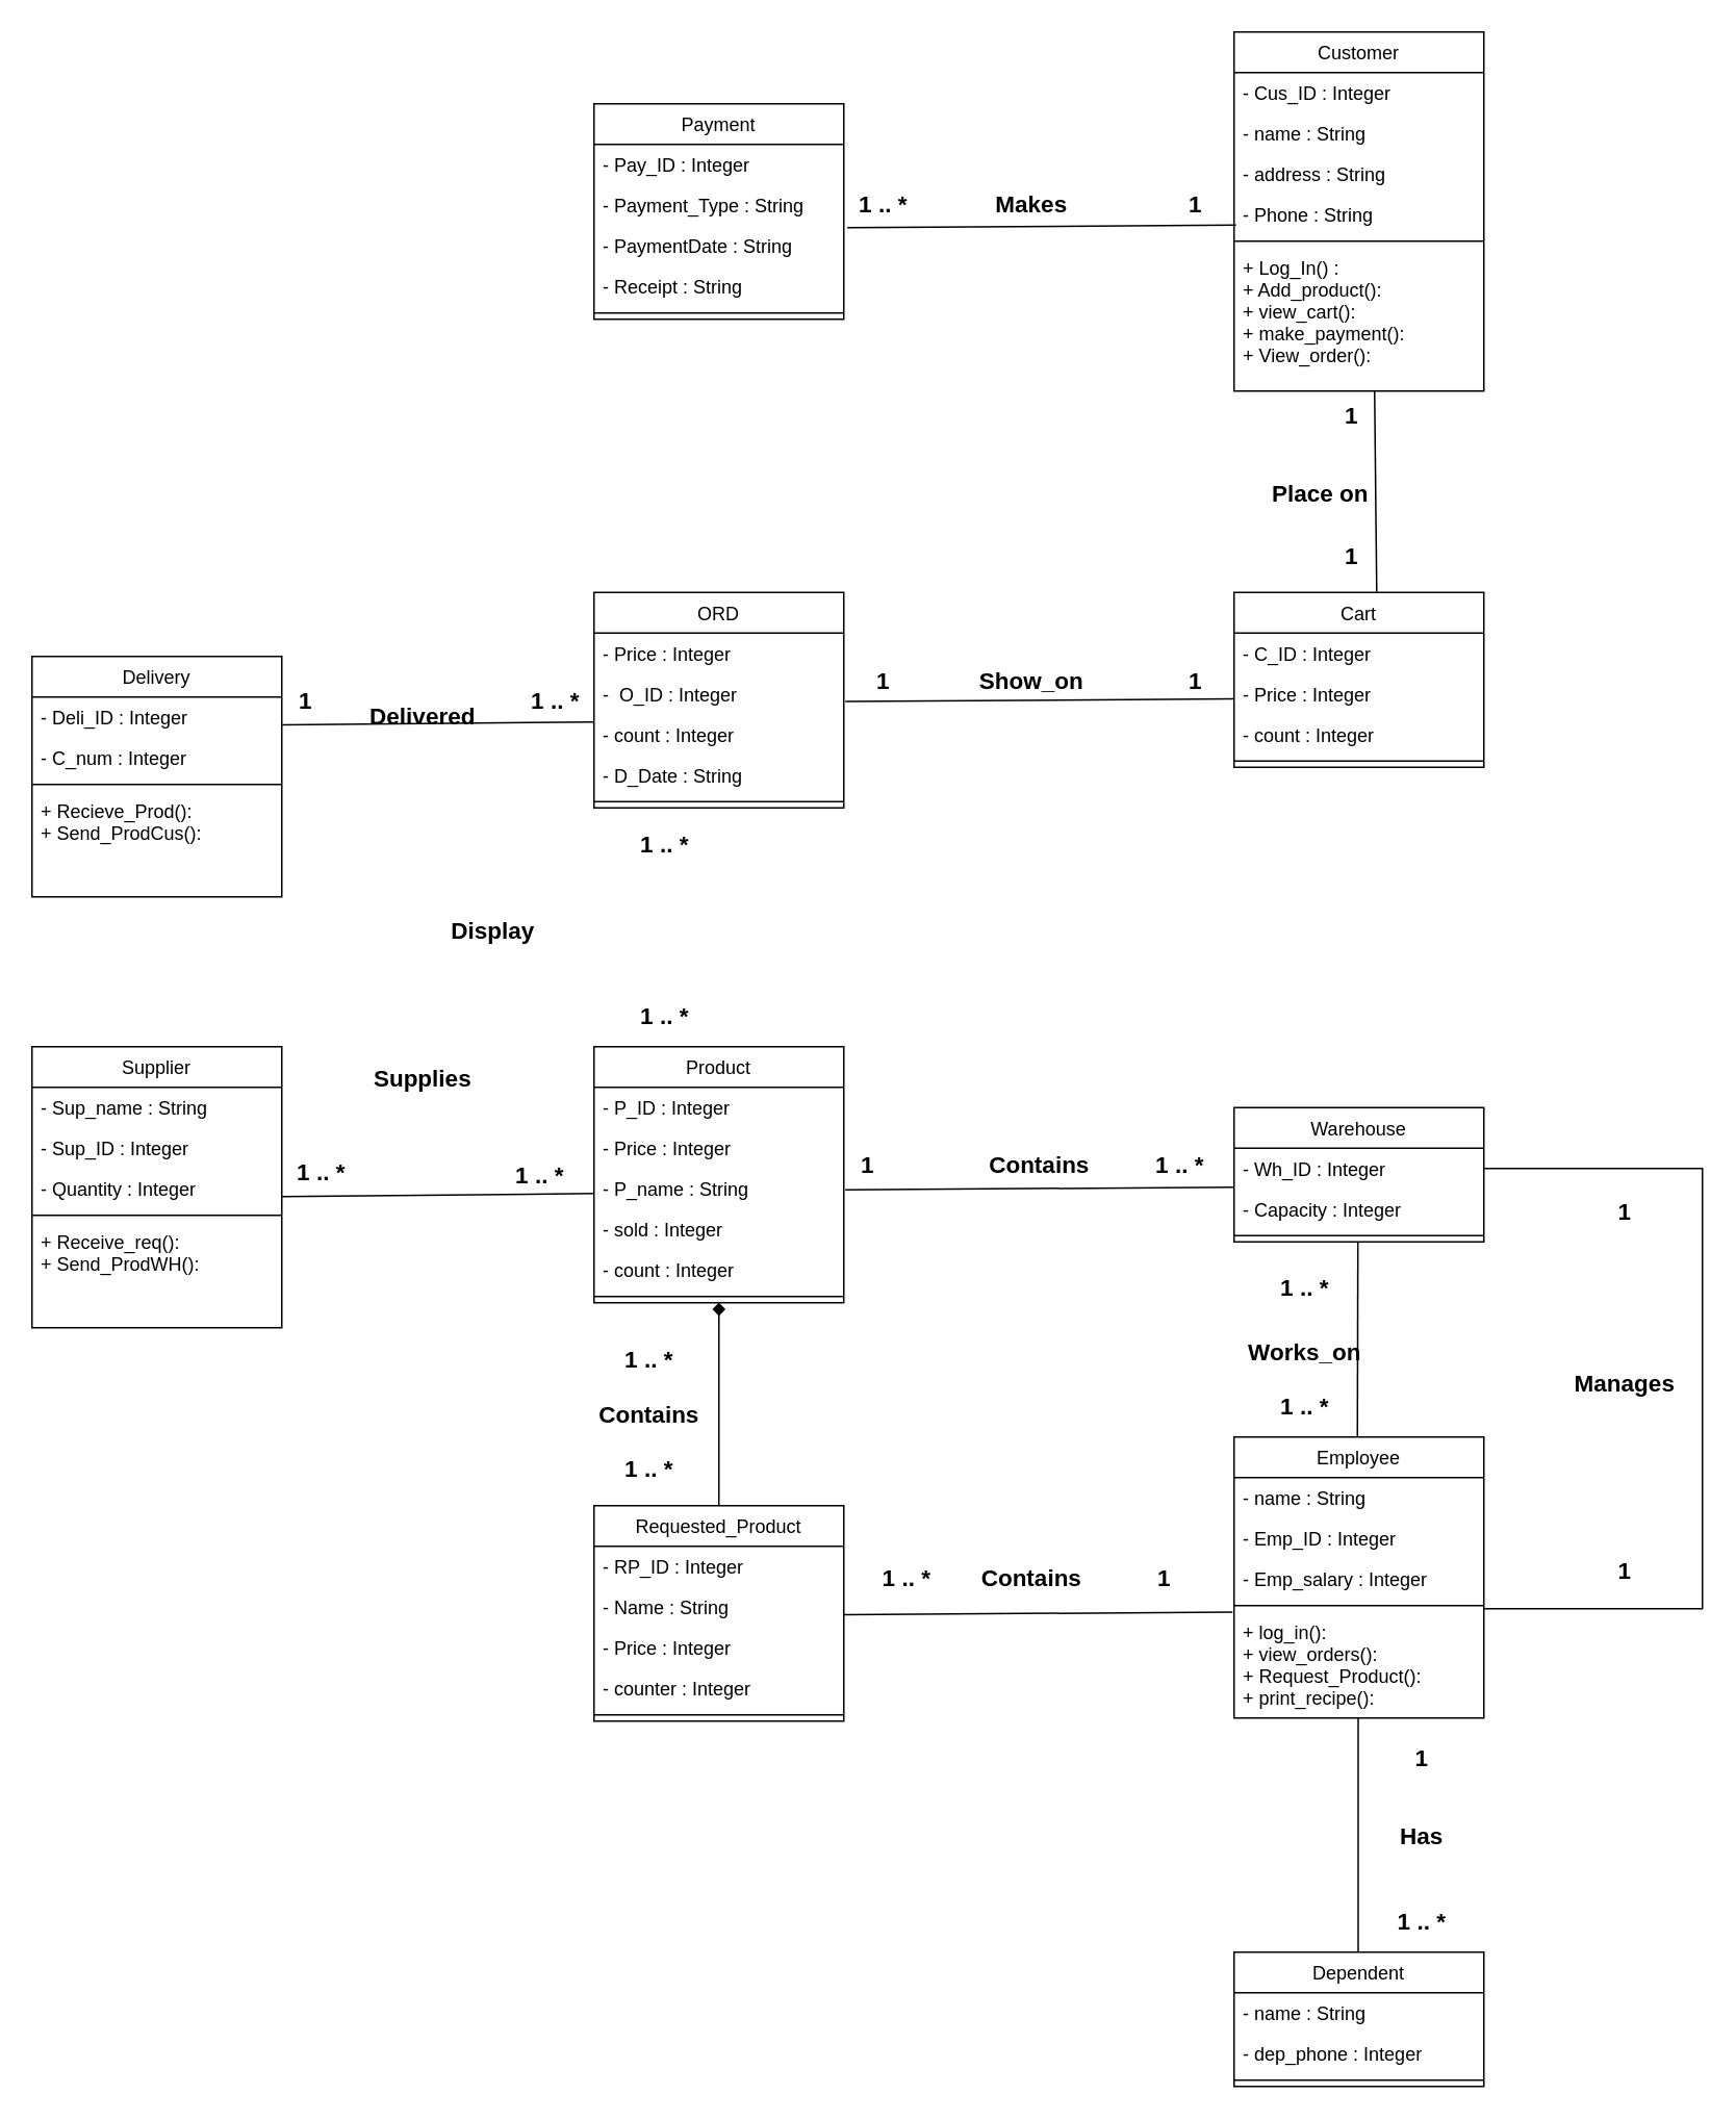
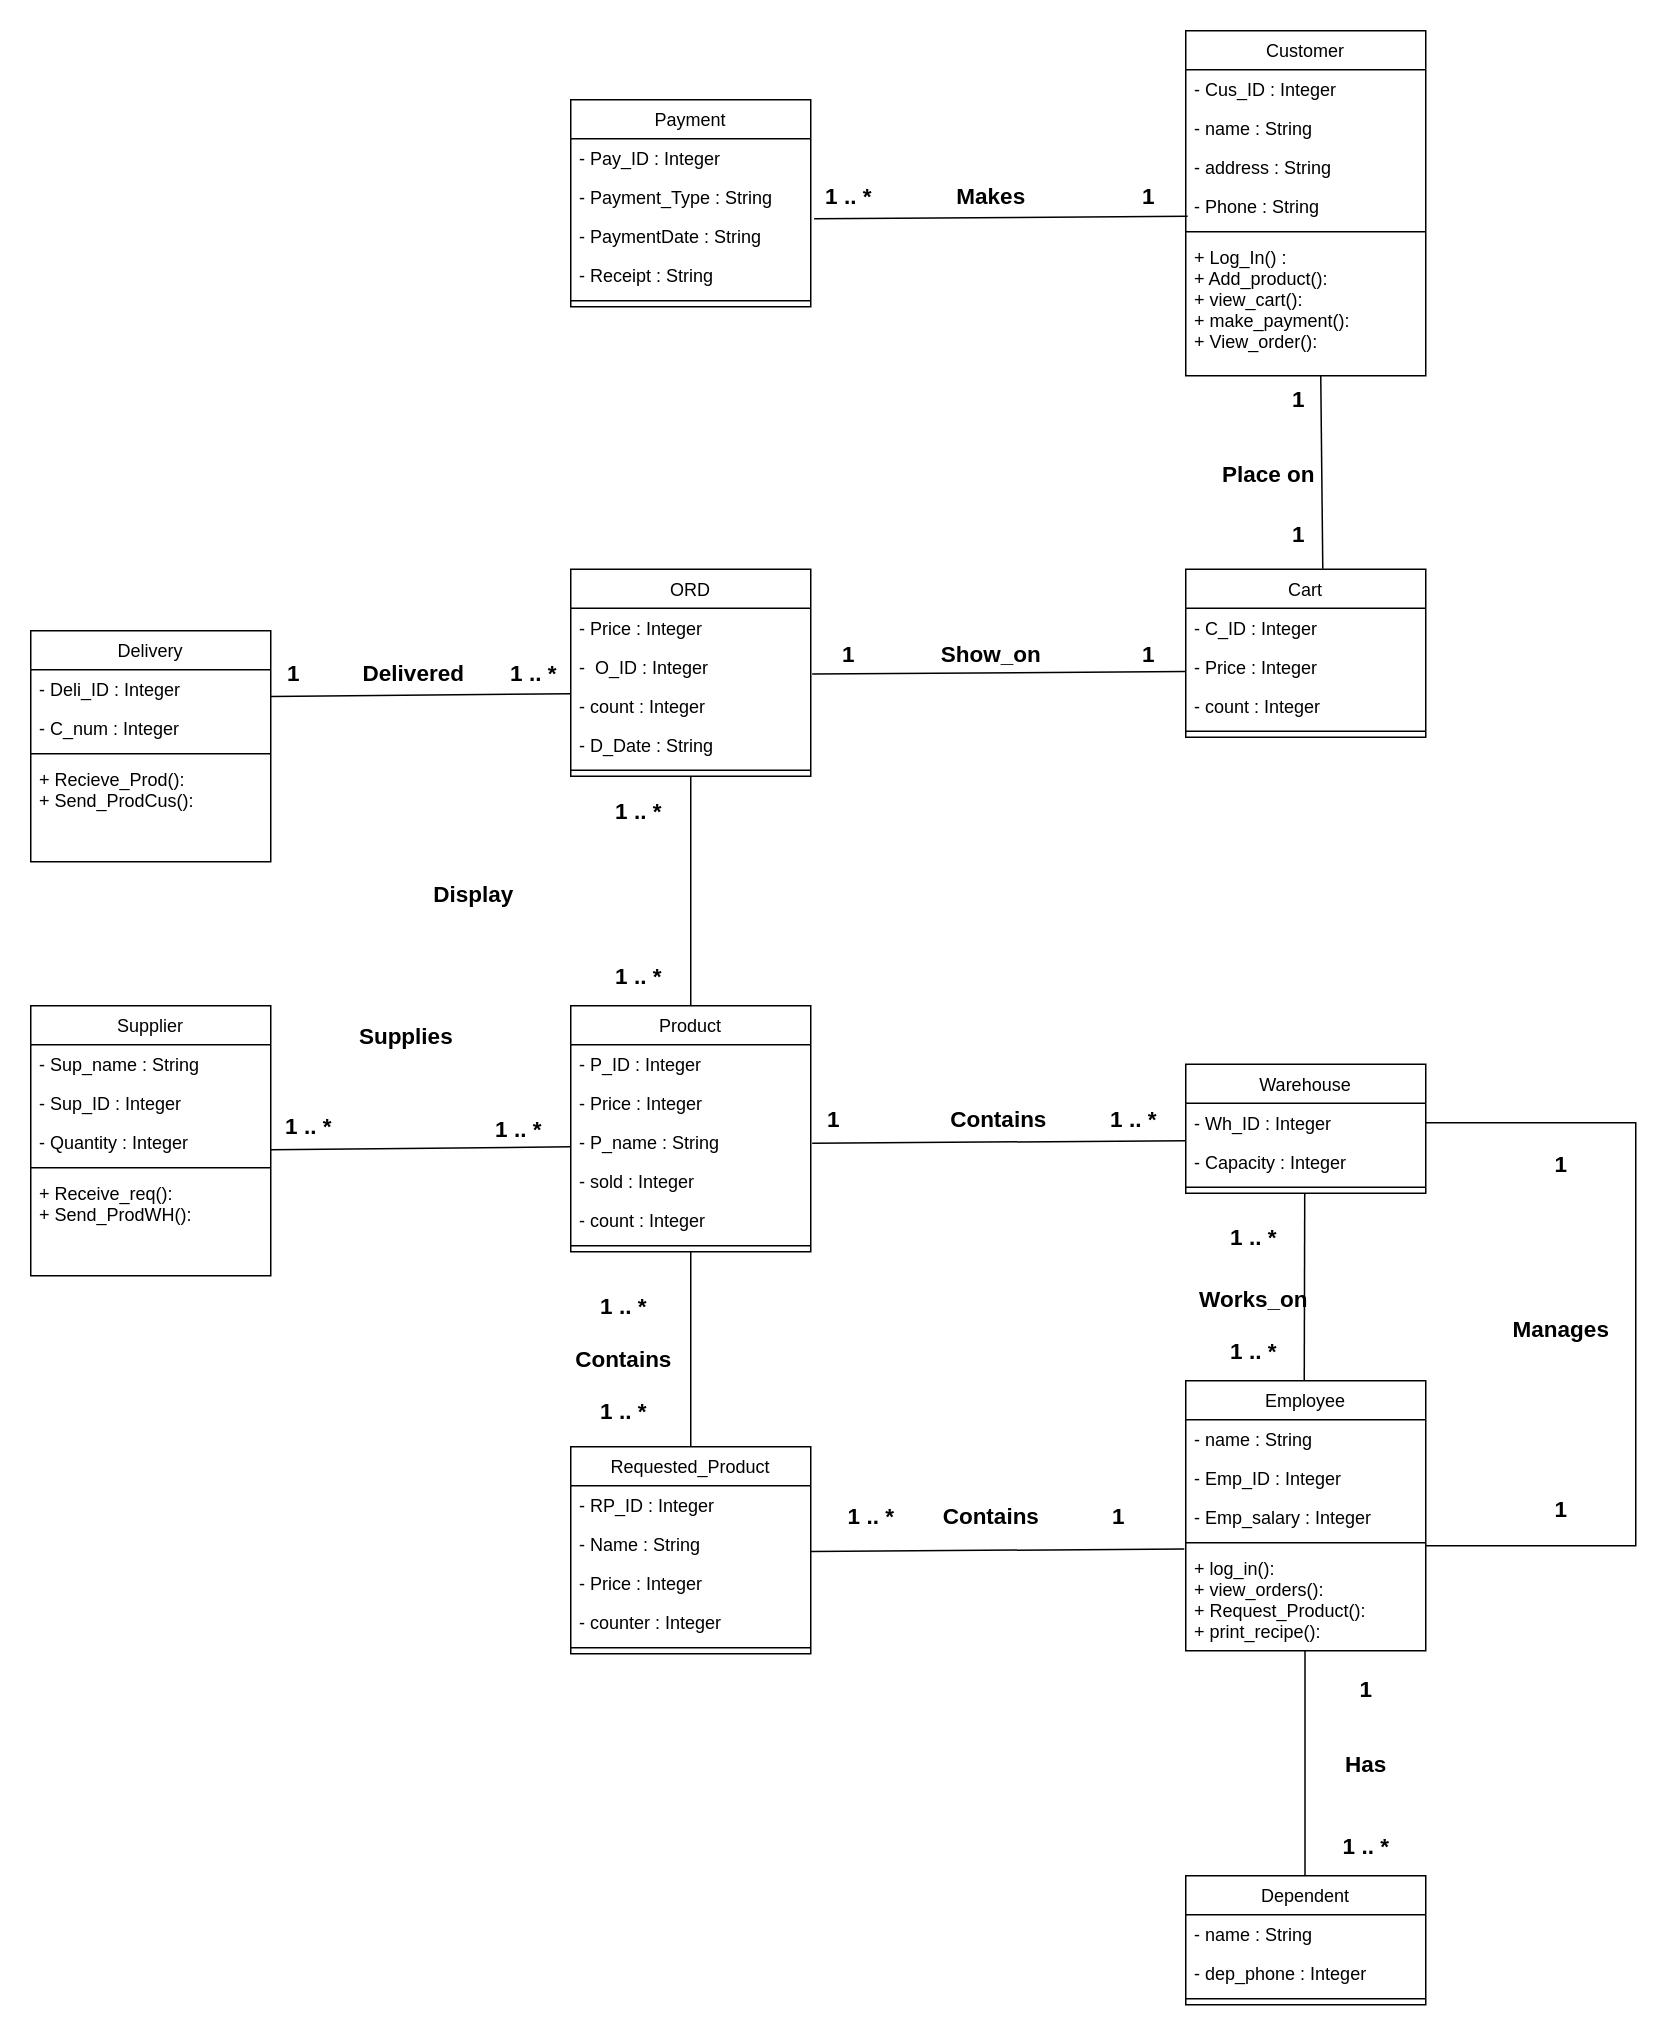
- <mxCell id="44" value="&lt;b&gt;Delivered&lt;/b&gt;" style="text;html=1;align=center;verticalAlign=middle;resizable=0;points=[];autosize=1;strokeColor=none;fillColor=none;fontSize=15;" vertex="1" parent="1"><mxGeometry x="225" y="443" width="90" height="30" as="geometry" /></mxCell>
+ <mxCell id="44" value="&lt;b&gt;Delivered&lt;/b&gt;" style="text;html=1;align=center;verticalAlign=middle;resizable=0;points=[];autosize=1;strokeColor=none;fillColor=none;fontSize=15;" vertex="1" parent="1"><mxGeometry x="230" y="433" width="90" height="30" as="geometry" /></mxCell>
+ <mxCell id="54" value="" style="endArrow=none;html=1;rounded=0;fontSize=15;exitX=0.5;exitY=0;exitDx=0;exitDy=0;entryX=0.5;entryY=1;entryDx=0;entryDy=0;" edge="1" parent="1" source="47" target="28"><mxGeometry width="50" height="50" relative="1" as="geometry"><mxPoint x="200" y="591.836" as="sourcePoint" /><mxPoint x="400" y="590" as="targetPoint" /></mxGeometry></mxCell>
- <mxCell id="105" value="" style="endArrow=diamond;html=1;rounded=0;fontSize=15;entryX=0.5;entryY=1;entryDx=0;entryDy=0;exitX=0.5;exitY=0;exitDx=0;exitDy=0;" edge="1" parent="1" source="98" target="47"><mxGeometry width="50" height="50" relative="1" as="geometry"><mxPoint x="460" y="960" as="sourcePoint" /><mxPoint y="870" as="targetPoint" x="310" /></mxGeometry></mxCell>
+ <mxCell id="105" value="" style="endArrow=none;html=1;rounded=0;fontSize=15;entryX=0.5;entryY=1;entryDx=0;entryDy=0;exitX=0.5;exitY=0;exitDx=0;exitDy=0;" edge="1" parent="1" source="98" target="47"><mxGeometry width="50" height="50" relative="1" as="geometry"><mxPoint x="460" y="960" as="sourcePoint" /><mxPoint y="870" as="targetPoint" x="310" /></mxGeometry></mxCell>
